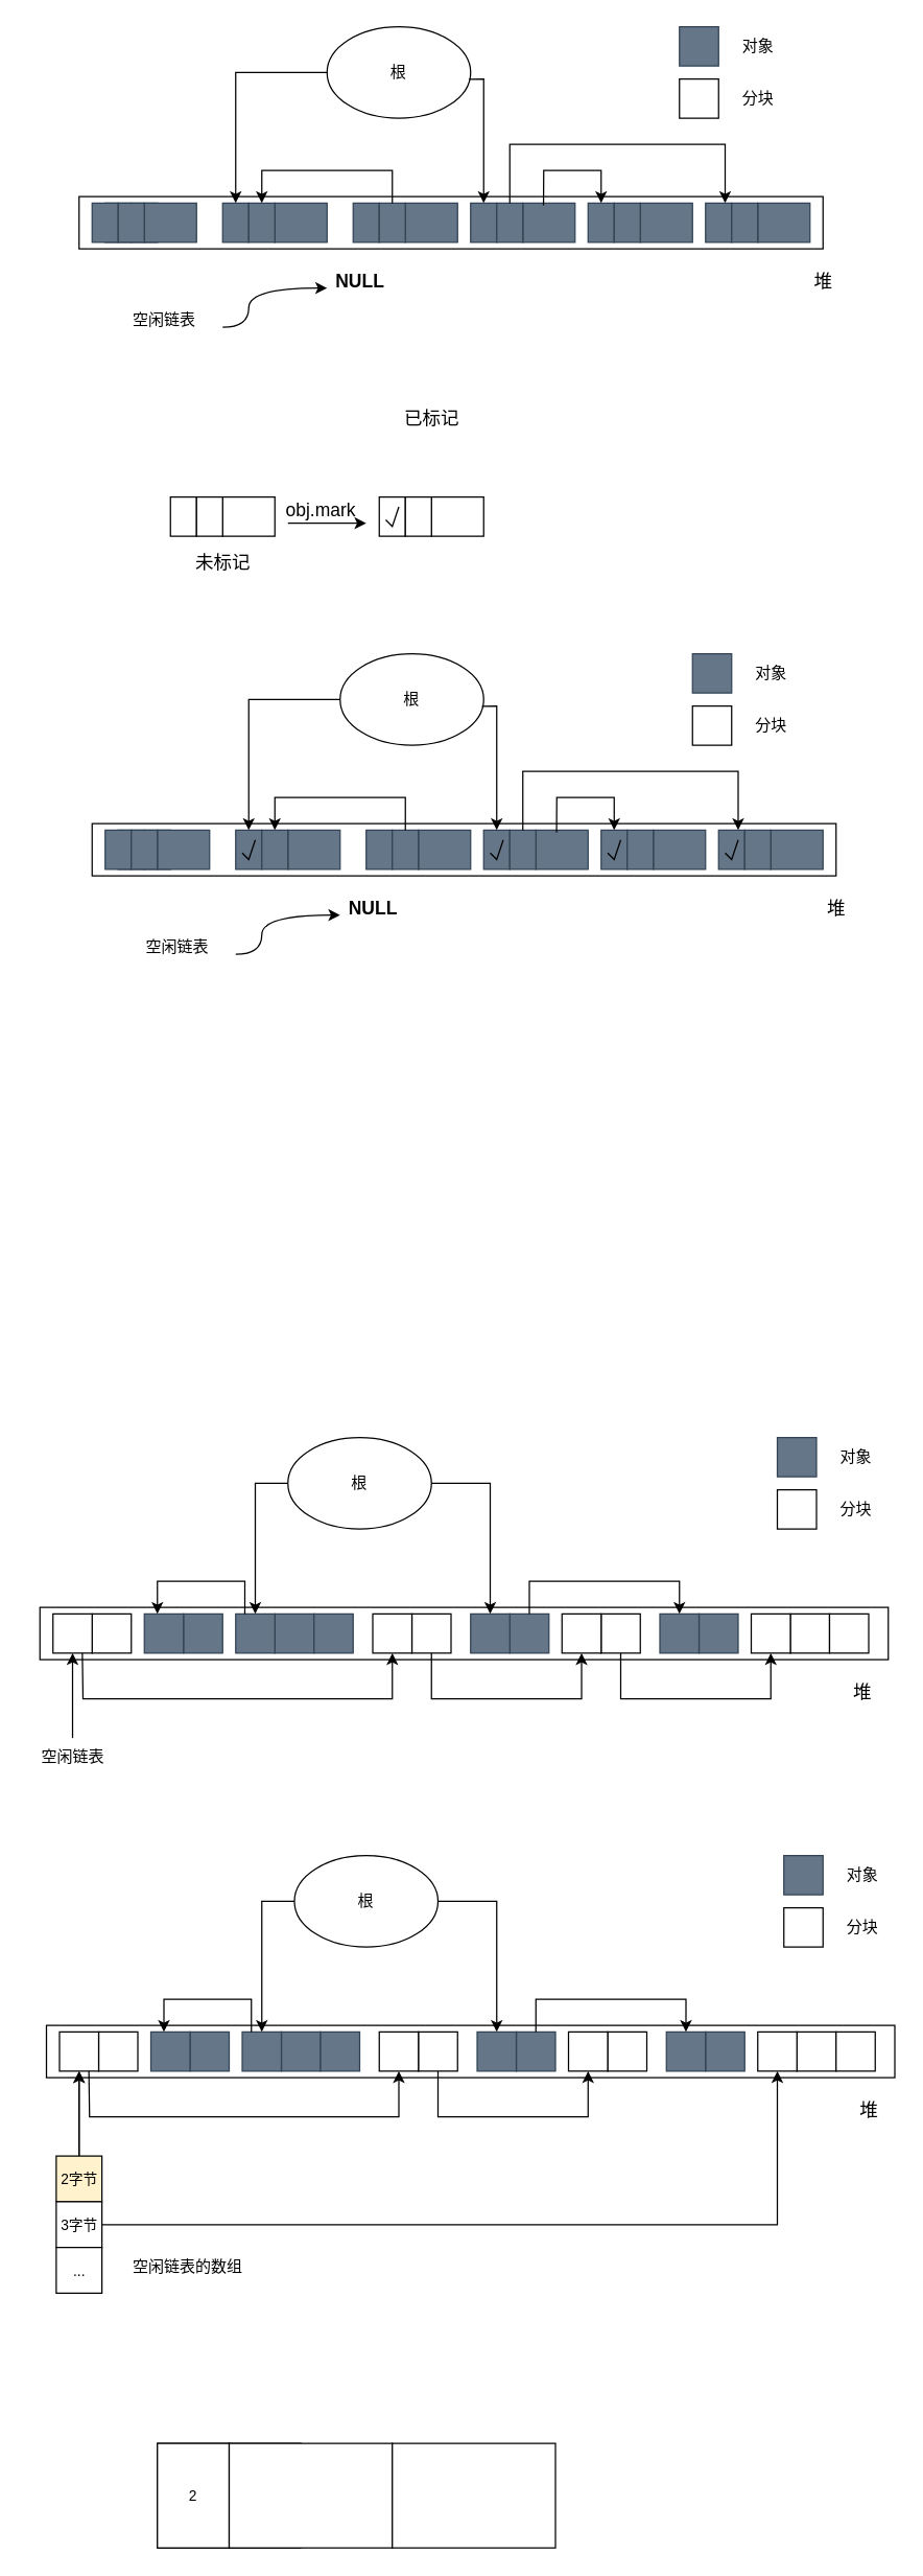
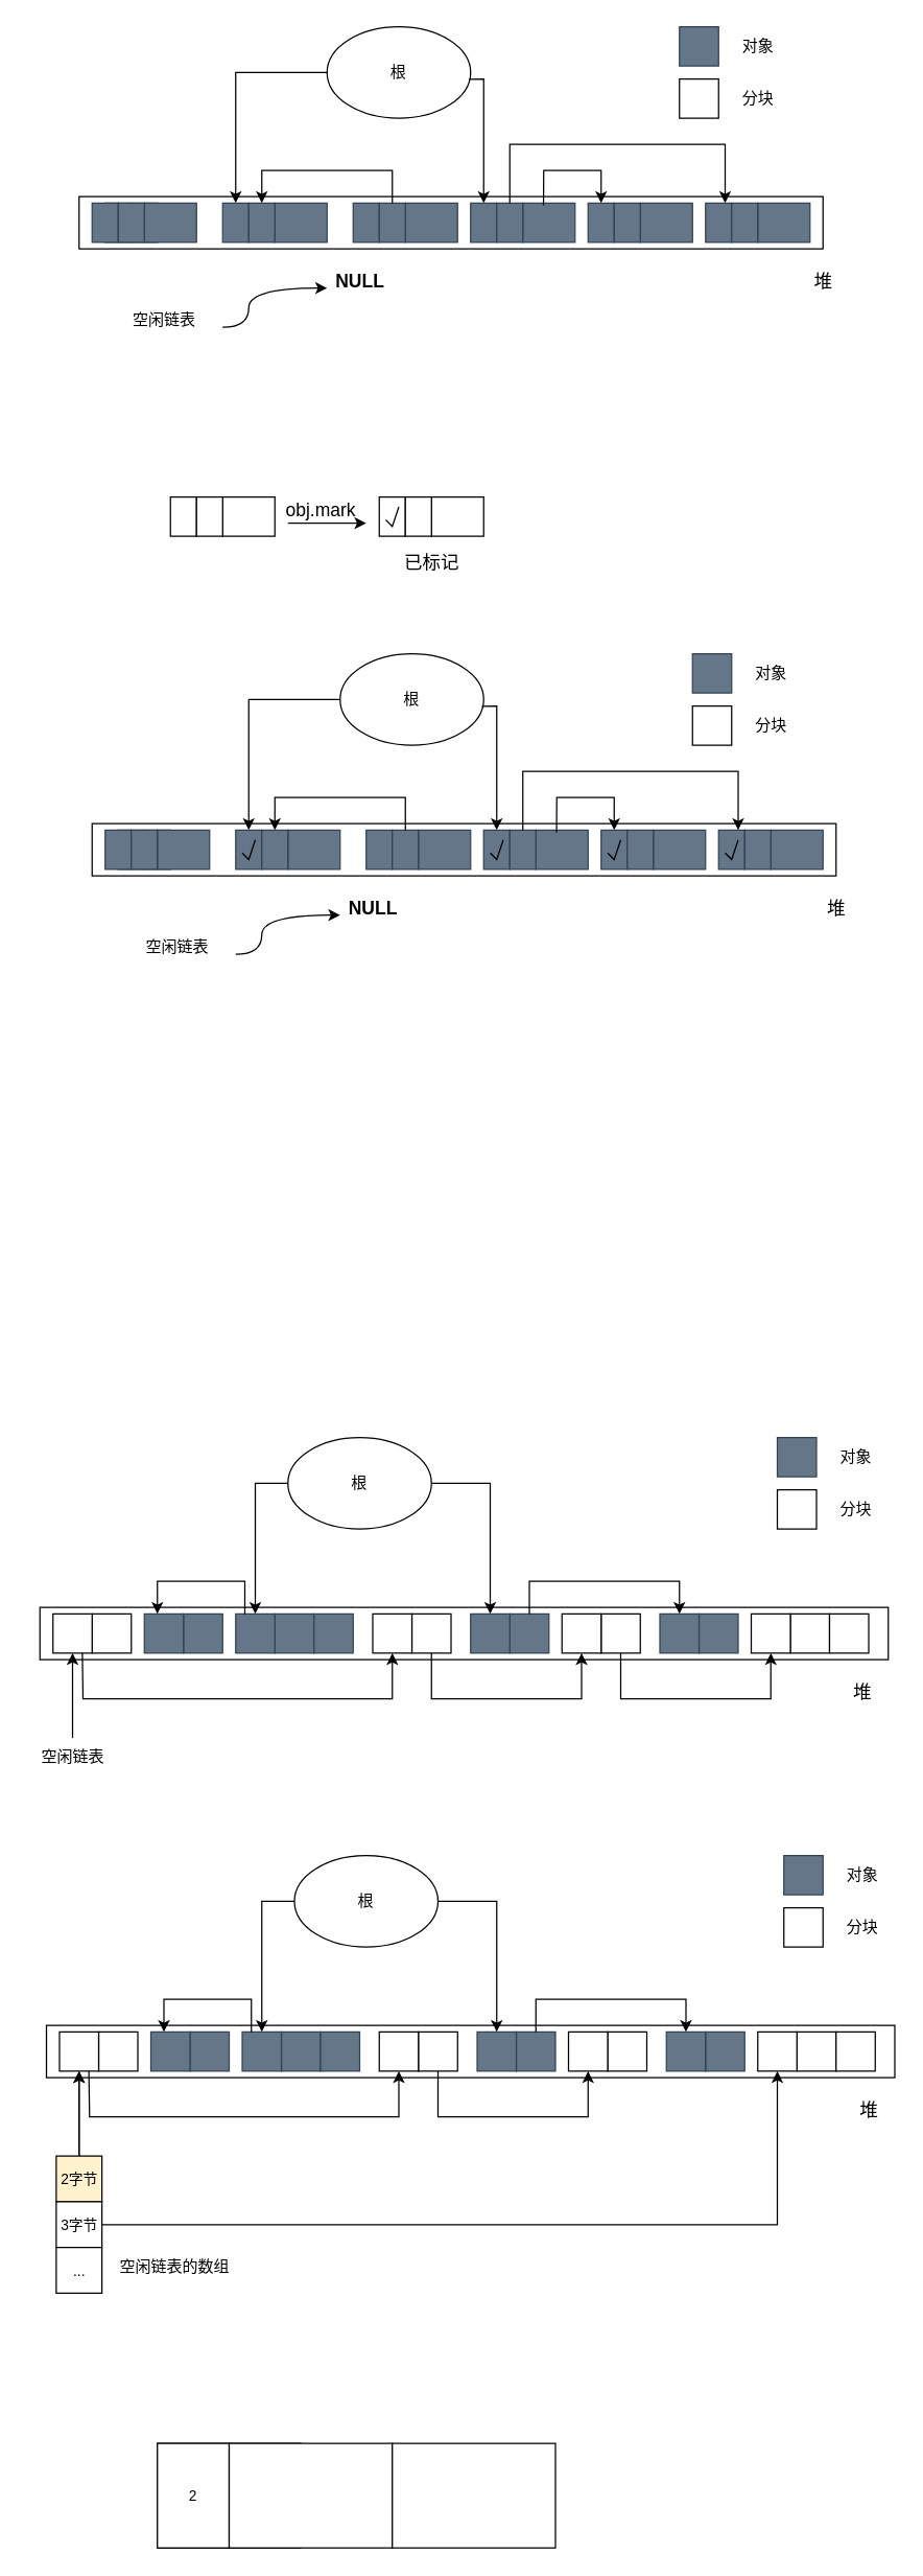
- <mxCell id="56" value="已标记" style="text;html=1;align=center;verticalAlign=middle;resizable=0;points=[];autosize=1;strokeColor=none;fillColor=none;fontSize=14;fontFamily=Helvetica;fontColor=default;" parent="1" vertex="1"><mxGeometry x="295" y="305" width="70" height="30" as="geometry" /></mxCell>
+ <mxCell id="56" value="已标记" style="text;html=1;align=center;verticalAlign=middle;resizable=0;points=[];autosize=1;strokeColor=none;fillColor=none;fontSize=14;fontFamily=Helvetica;fontColor=default;" parent="1" vertex="1"><mxGeometry x="295" y="415" width="70" height="30" as="geometry" /></mxCell>
- <mxCell id="55" value="未标记" style="text;html=1;align=center;verticalAlign=middle;resizable=0;points=[];autosize=1;strokeColor=none;fillColor=none;fontSize=14;fontFamily=Helvetica;fontColor=default;" parent="1" vertex="1"><mxGeometry x="135" y="415" width="70" height="30" as="geometry" /></mxCell>
- <mxCell id="174" value="空闲链表的数组" style="text;html=1;align=center;verticalAlign=middle;resizable=0;points=[];autosize=1;strokeColor=none;fillColor=none;" vertex="1" parent="139"><mxGeometry x="52.5" y="300" width="110" height="30" as="geometry" /></mxCell>
+ <mxCell id="174" value="空闲链表的数组" style="text;html=1;align=center;verticalAlign=middle;resizable=0;points=[];autosize=1;strokeColor=none;fillColor=none;" vertex="1" parent="139"><mxGeometry x="42.5" y="300" width="110" height="30" as="geometry" /></mxCell>
